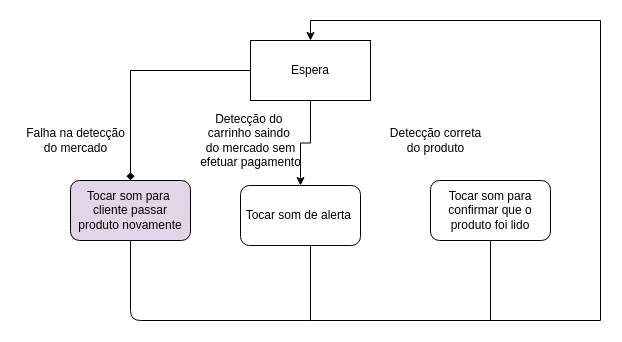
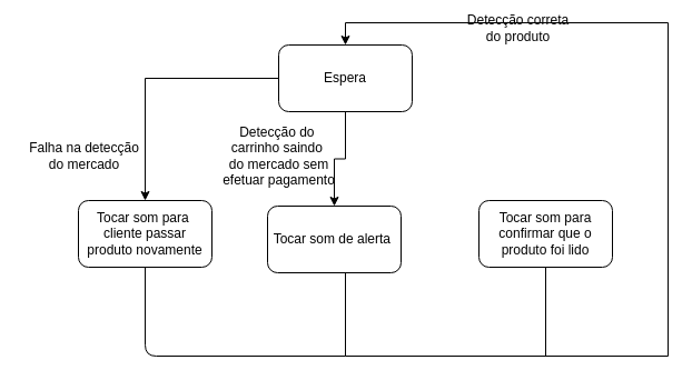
- <mxCell id="4" value="Espera" style="whiteSpace=wrap;html=1;rounded=0;" vertex="1" parent="1"><mxGeometry x="250" y="40" width="120" height="60" as="geometry" /></mxCell>
+ <mxCell id="4" value="Espera" style="rounded=1;whiteSpace=wrap;html=1;" vertex="1" parent="1"><mxGeometry x="250" y="40" width="120" height="60" as="geometry" /></mxCell>
- <mxCell id="9" value="Detecção correta&lt;br&gt;do produto" style="text;html=1;align=center;verticalAlign=middle;resizable=0;points=[];autosize=1;" vertex="1" parent="1"><mxGeometry x="380" y="125" width="110" height="30" as="geometry" /></mxCell>
+ <mxCell id="9" value="Detecção correta&lt;br&gt;do produto" style="text;html=1;align=center;verticalAlign=middle;resizable=0;points=[];autosize=1;" vertex="1" parent="1"><mxGeometry x="410" y="10" width="110" height="30" as="geometry" /></mxCell>
- <mxCell id="3" value="" style="edgeStyle=orthogonalEdgeStyle;rounded=0;orthogonalLoop=1;jettySize=auto;html=1;endArrow=diamond;" edge="1" parent="1" source="4" target="7"><mxGeometry relative="1" as="geometry" /></mxCell>
+ <mxCell id="3" value="" style="edgeStyle=orthogonalEdgeStyle;rounded=0;orthogonalLoop=1;jettySize=auto;html=1;" edge="1" parent="1" source="4" target="7"><mxGeometry relative="1" as="geometry" /></mxCell>
- <mxCell id="7" value="Tocar som para&amp;nbsp;&lt;br&gt;cliente passar produto novamente" style="whiteSpace=wrap;html=1;rounded=1;fillColor=#e1d5e7;" vertex="1" parent="1"><mxGeometry x="70" y="180" width="120" height="60" as="geometry" /></mxCell>
+ <mxCell id="7" value="Tocar som para&amp;nbsp;&lt;br&gt;cliente passar produto novamente" style="whiteSpace=wrap;html=1;rounded=1;" vertex="1" parent="1"><mxGeometry x="70" y="180" width="120" height="60" as="geometry" /></mxCell>
